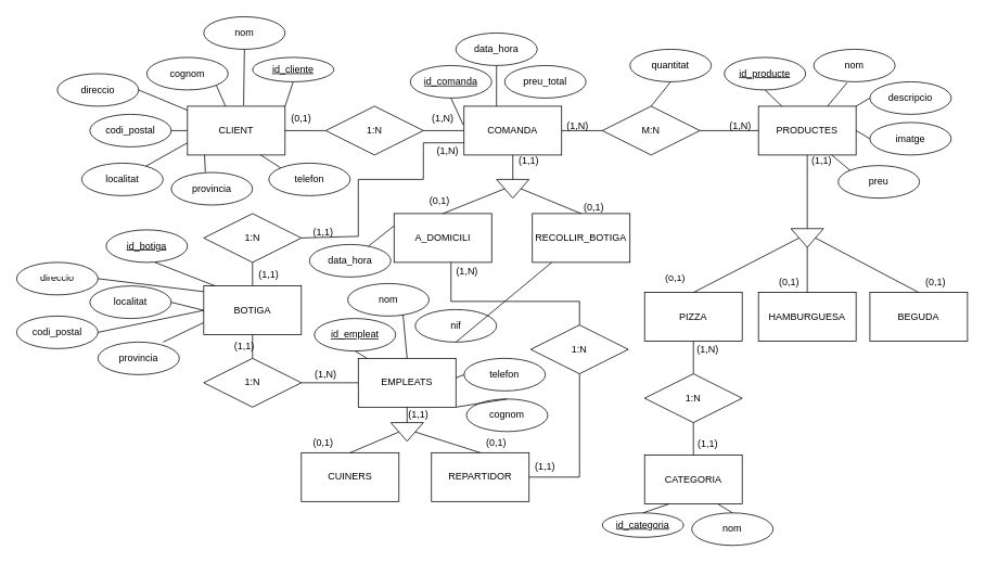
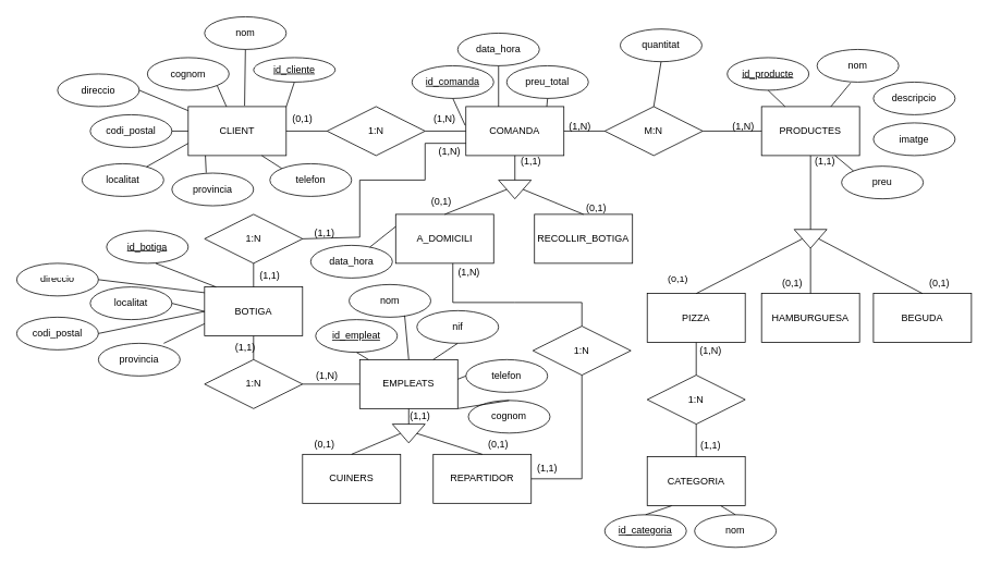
- <mxCell id="56" value="quantitat" style="ellipse;whiteSpace=wrap;html=1;align=center;" vertex="1" parent="1"><mxGeometry x="774" y="60" width="100" height="40" as="geometry" /></mxCell>
+ <mxCell id="56" value="quantitat" style="ellipse;whiteSpace=wrap;html=1;align=center;" vertex="1" parent="1"><mxGeometry x="759" y="35" width="100" height="40" as="geometry" /></mxCell>
- <mxCell id="84" value="" style="endArrow=none;html=1;rounded=0;entryX=0;entryY=0.5;entryDx=0;entryDy=0;exitX=1;exitY=0;exitDx=0;exitDy=0;" edge="1" parent="1" source="13" target="59"><mxGeometry relative="1" as="geometry"><mxPoint x="1027" y="140" as="sourcePoint" /><mxPoint x="1051" y="111" as="targetPoint" /></mxGeometry></mxCell>
+ <mxCell id="80" value="" style="endArrow=none;html=1;rounded=0;entryX=0.5;entryY=1;entryDx=0;entryDy=0;exitX=0.825;exitY=0;exitDx=0;exitDy=0;exitPerimeter=0;" edge="1" parent="1" source="14" target="55"><mxGeometry relative="1" as="geometry"><mxPoint x="620" y="140" as="sourcePoint" /><mxPoint x="620" y="90" as="targetPoint" /></mxGeometry></mxCell>
- <mxCell id="85" value="" style="endArrow=none;html=1;rounded=0;entryX=0;entryY=0.5;entryDx=0;entryDy=0;exitX=1;exitY=0.5;exitDx=0;exitDy=0;" edge="1" parent="1" source="13" target="60"><mxGeometry relative="1" as="geometry"><mxPoint x="1062" y="140" as="sourcePoint" /><mxPoint x="1079" y="130" as="targetPoint" /></mxGeometry></mxCell>
- <mxCell id="91" value="" style="endArrow=none;html=1;rounded=0;exitX=0.5;exitY=1;exitDx=0;exitDy=0;" edge="1" parent="1" source="68" target="7"><mxGeometry relative="1" as="geometry"><mxPoint x="580" y="470" as="sourcePoint" /><mxPoint x="570" y="474" as="targetPoint" /></mxGeometry></mxCell>
+ <mxCell id="91" value="" style="endArrow=none;html=1;rounded=0;exitX=0.5;exitY=1;exitDx=0;exitDy=0;entryX=0.75;entryY=0;entryDx=0;entryDy=0;" edge="1" parent="1" source="68" target="6"><mxGeometry relative="1" as="geometry"><mxPoint x="580" y="470" as="sourcePoint" /><mxPoint x="570" y="474" as="targetPoint" /></mxGeometry></mxCell>
- <mxCell id="63" value="id_categoria" style="ellipse;whiteSpace=wrap;html=1;align=center;fontStyle=4;" vertex="1" parent="1"><mxGeometry x="740" y="630" width="100" height="30" as="geometry" /></mxCell>
+ <mxCell id="63" value="id_categoria" style="ellipse;whiteSpace=wrap;html=1;align=center;fontStyle=4;" vertex="1" parent="1"><mxGeometry x="740" y="630" width="100" height="40" as="geometry" /></mxCell>
